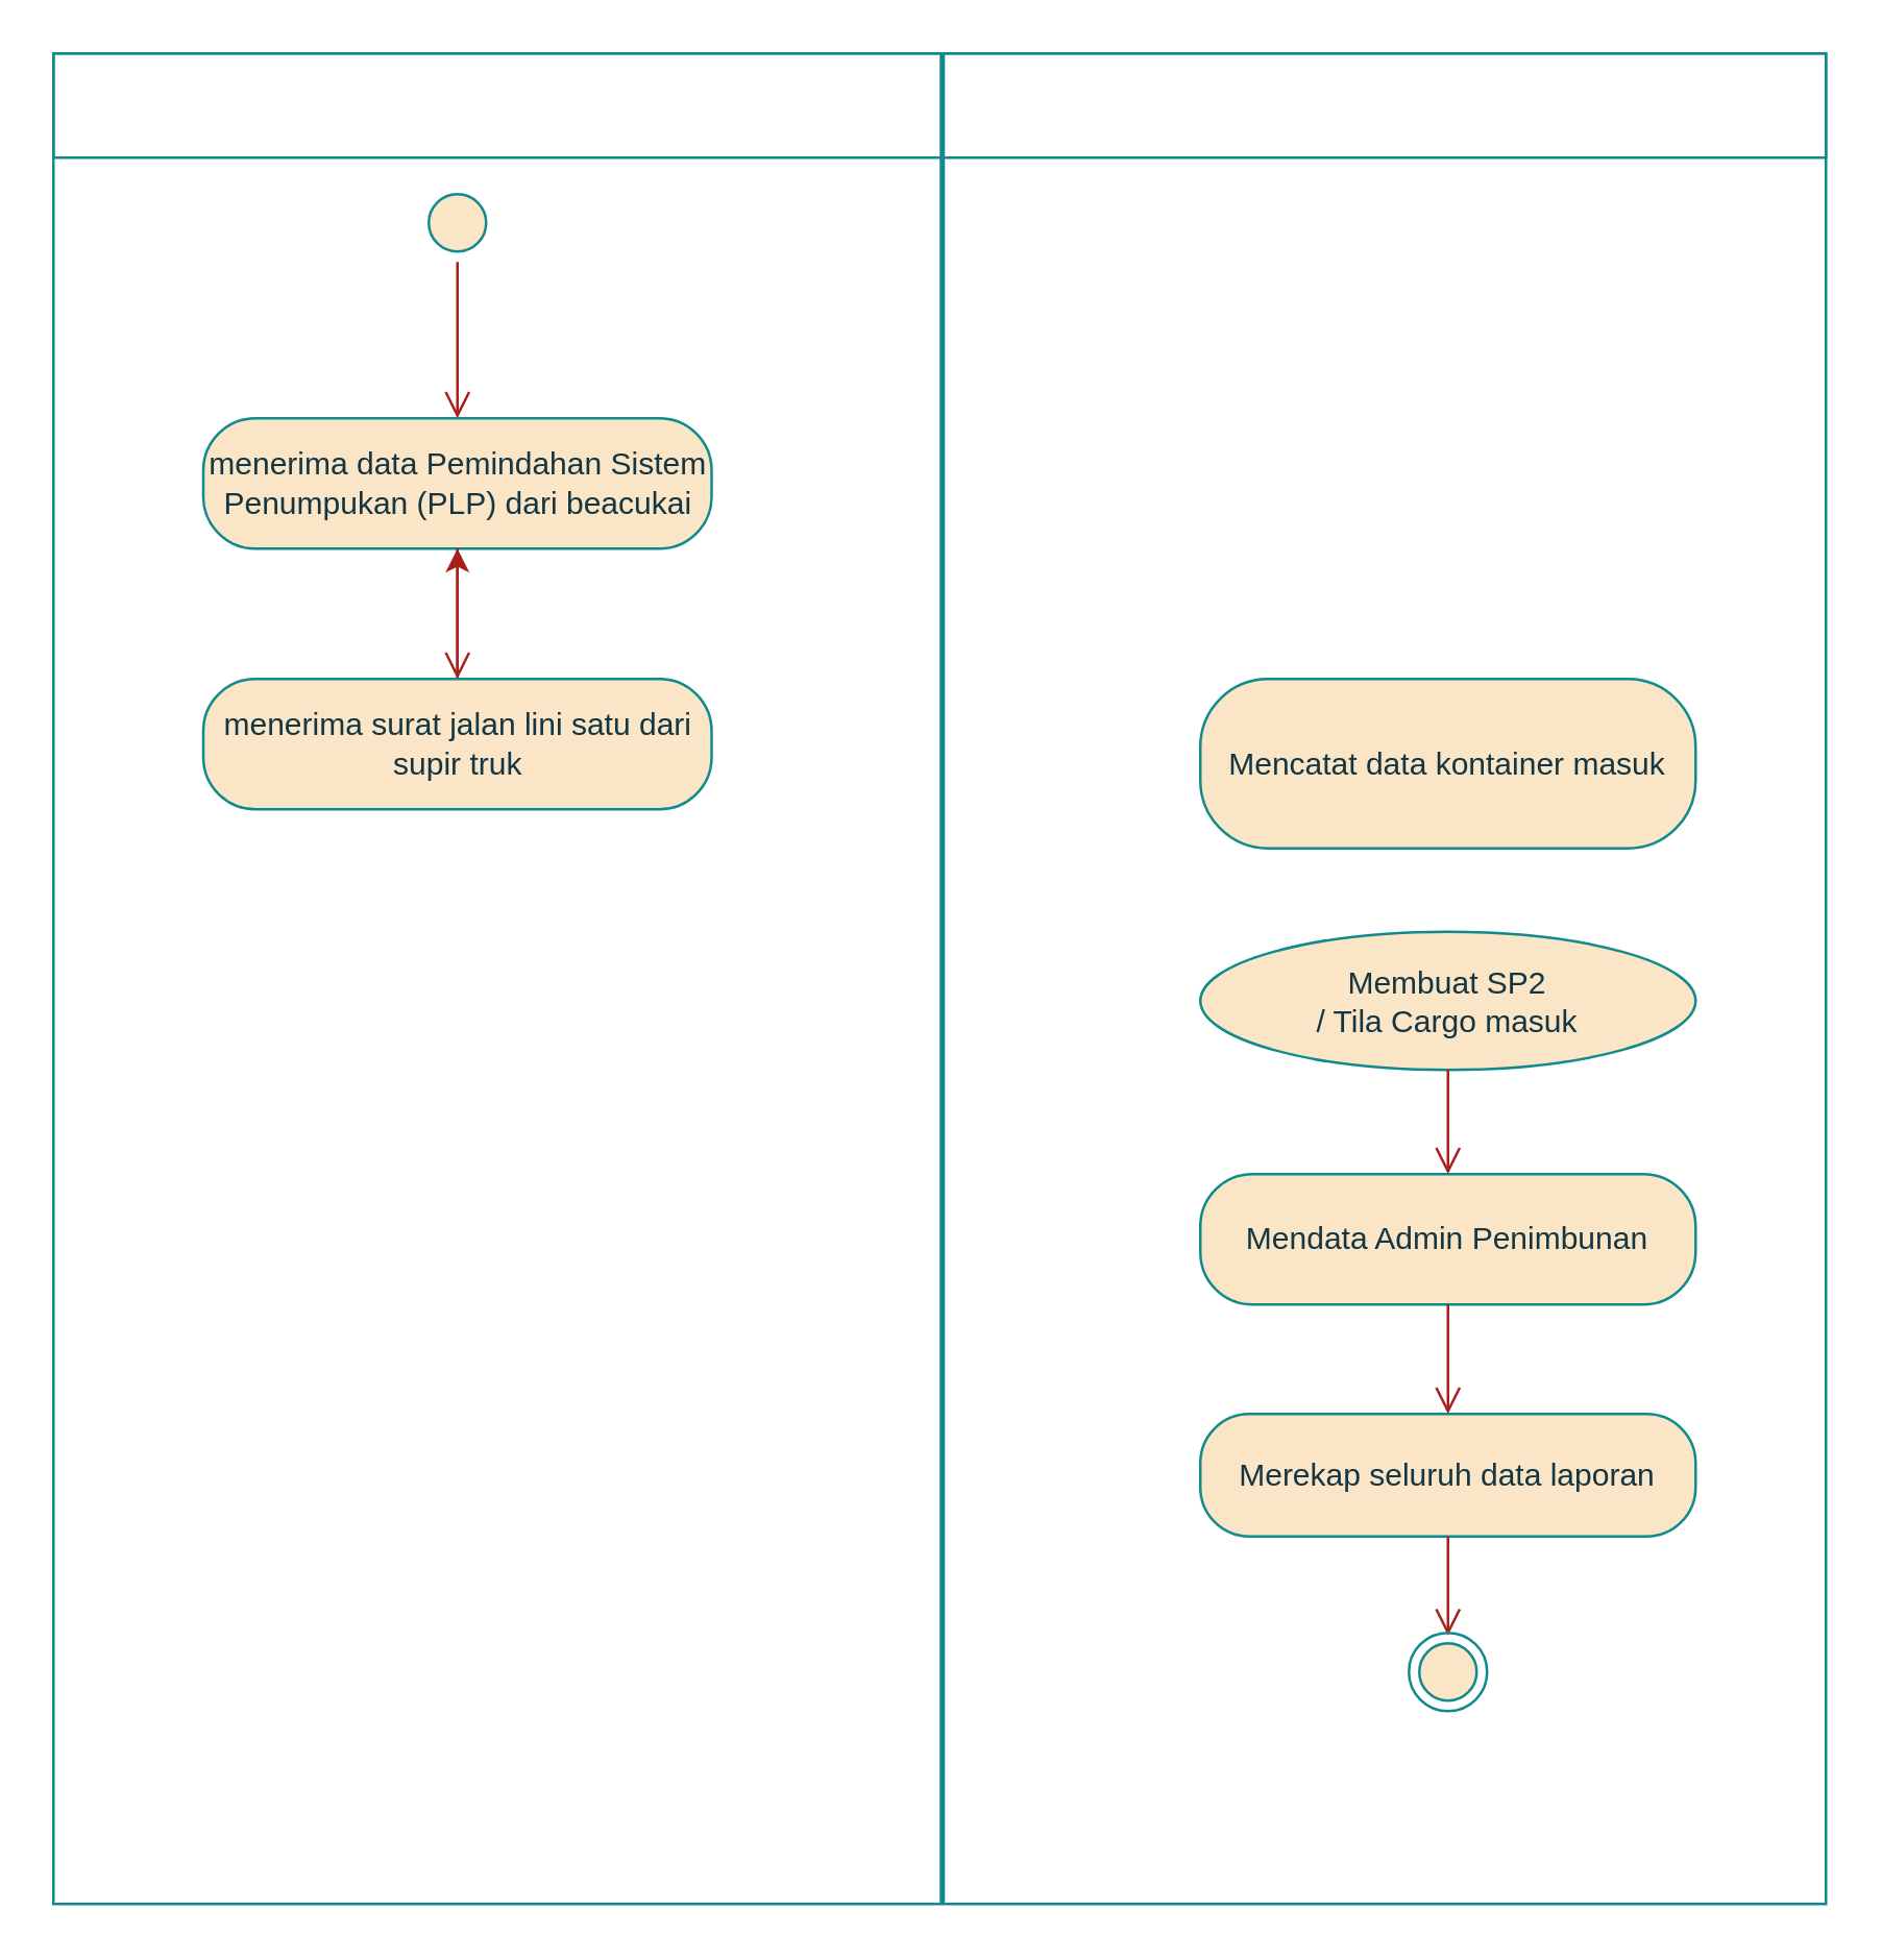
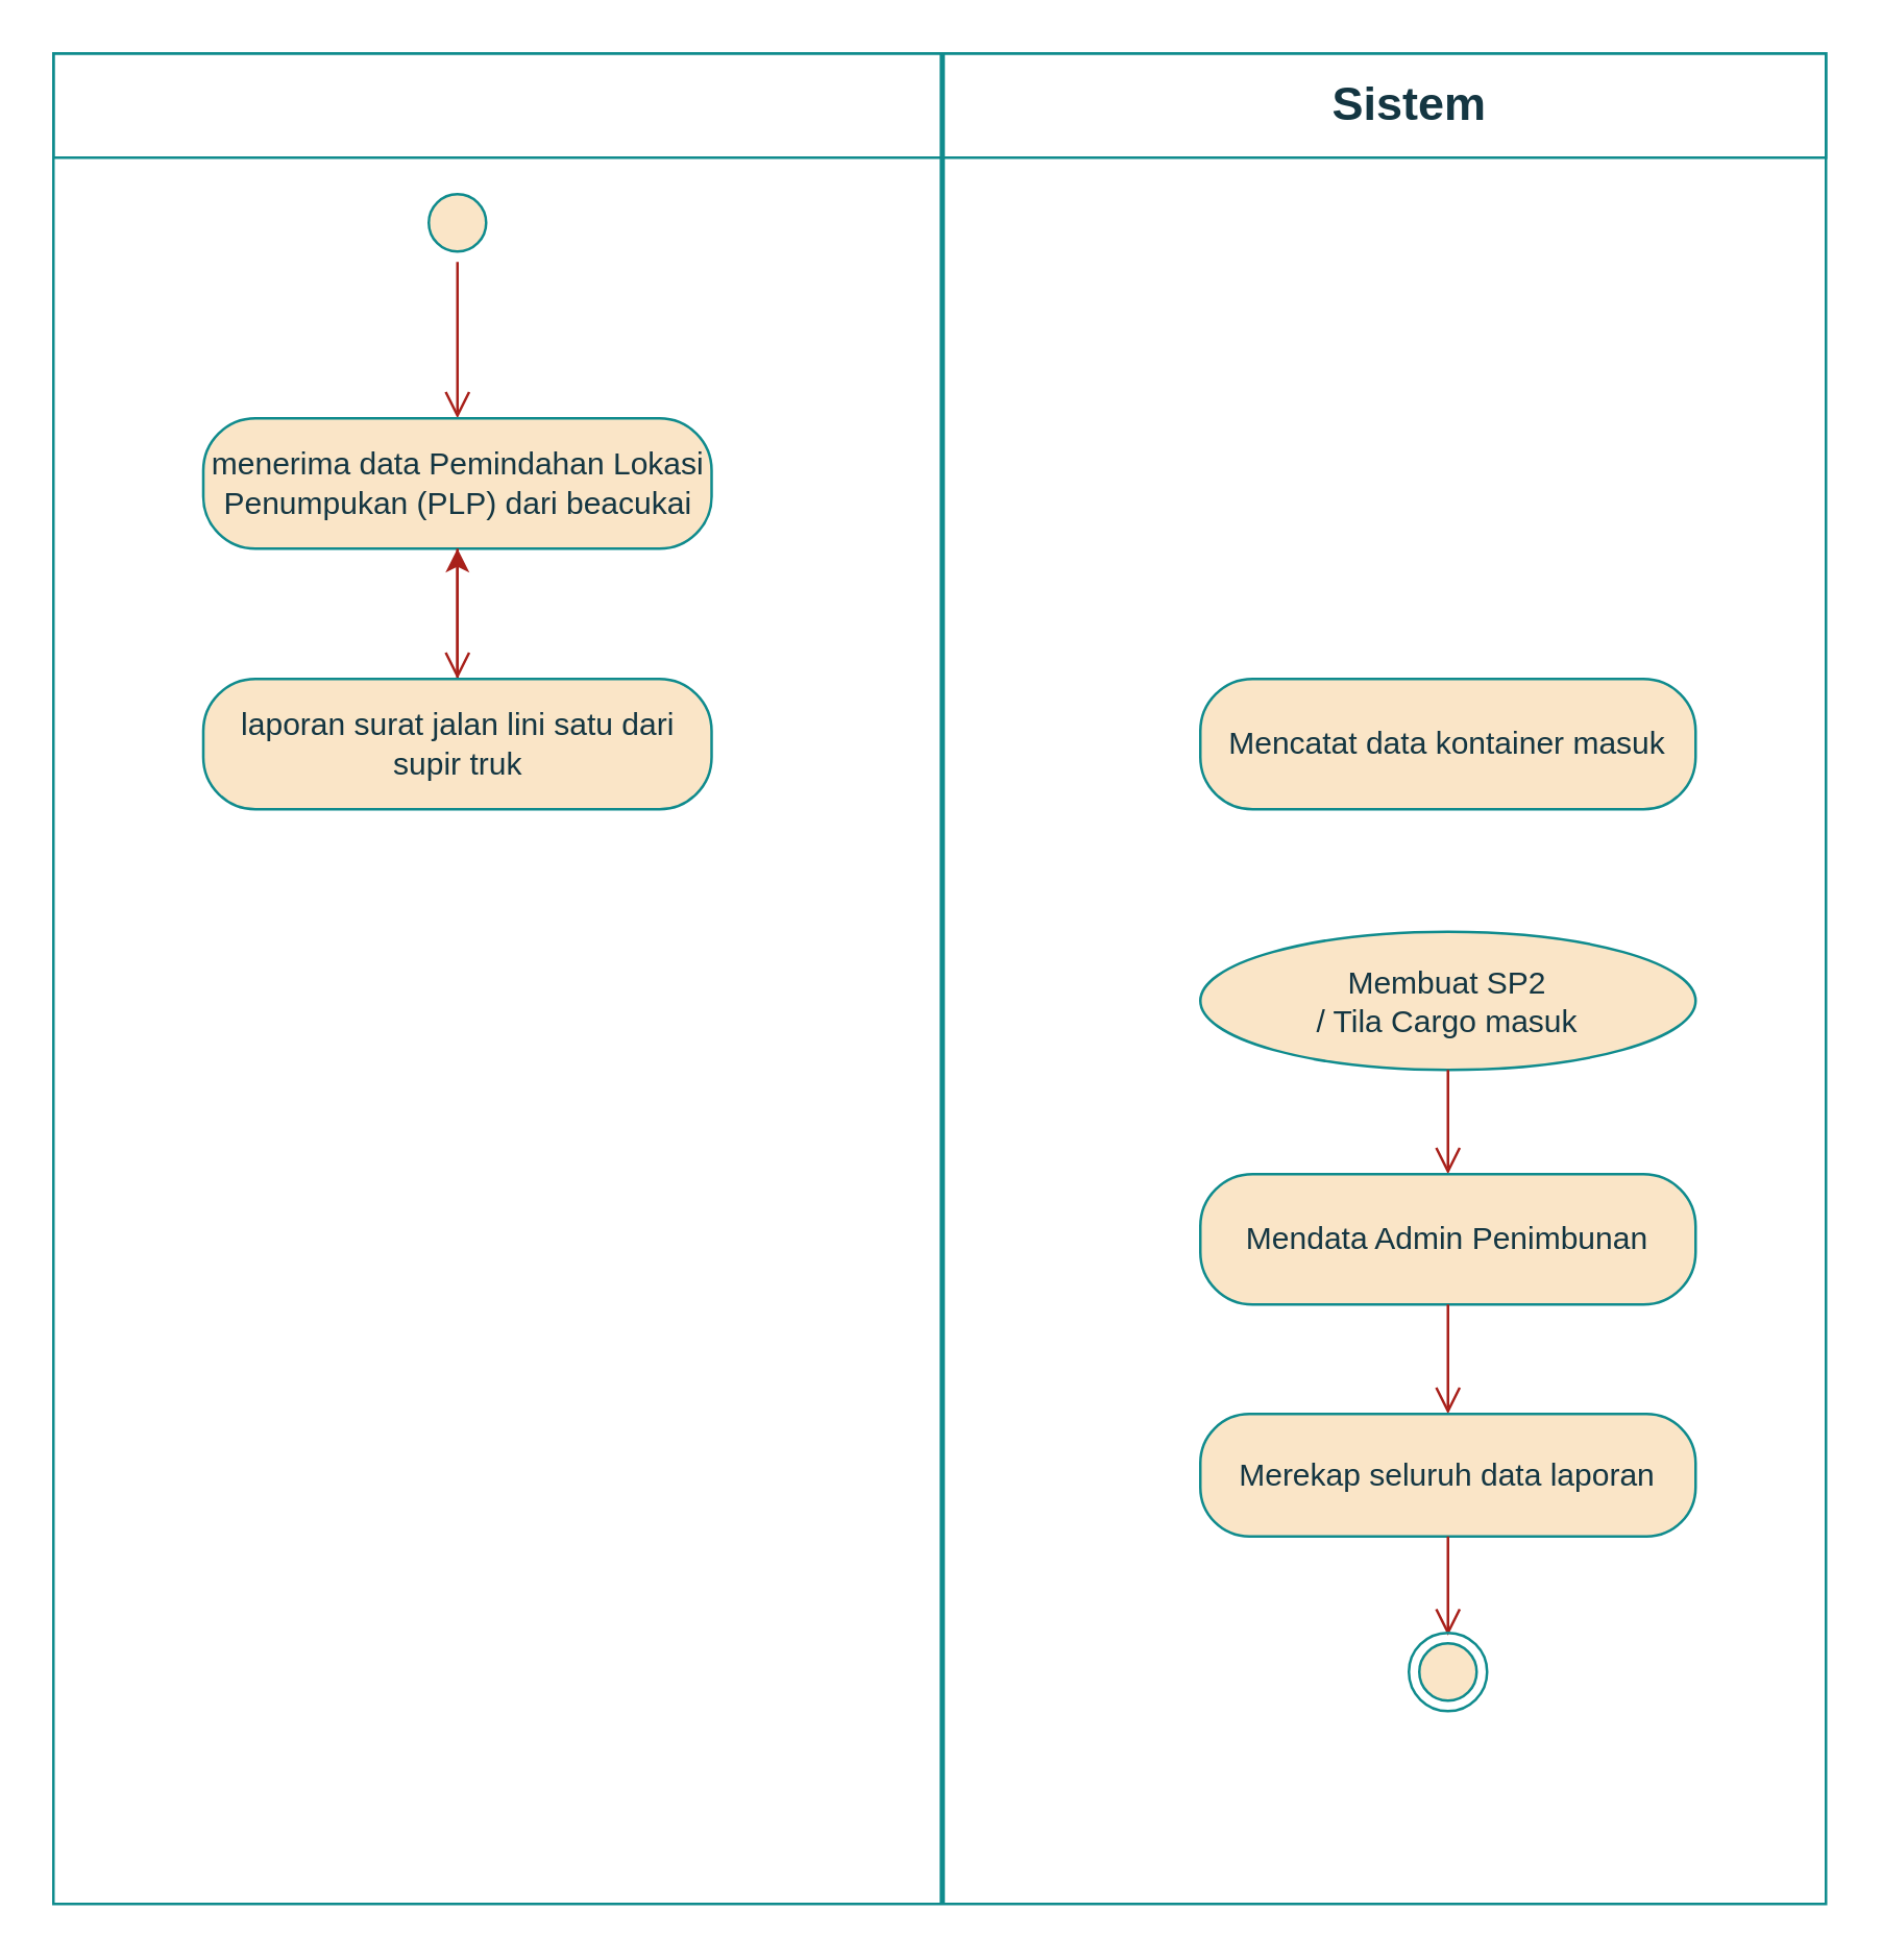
+ <mxCell id="5" value="Sistem" style="text;strokeColor=none;fillColor=none;html=1;fontSize=18;fontStyle=1;verticalAlign=middle;align=center;fontColor=#143642;" parent="1" vertex="1"><mxGeometry x="490" y="20" width="100" height="40" as="geometry" /></mxCell>
- <mxCell id="8" value="menerima data Pemindahan Sistem Penumpukan (PLP) dari beacukai" style="rounded=1;whiteSpace=wrap;html=1;arcSize=40;fontColor=#143642;fillColor=#FAE5C7;strokeColor=#0F8B8D;" parent="1" vertex="1"><mxGeometry x="77.5" y="160" width="195" height="50" as="geometry" /></mxCell>
+ <mxCell id="8" value="menerima data Pemindahan Lokasi Penumpukan (PLP) dari beacukai" style="rounded=1;whiteSpace=wrap;html=1;arcSize=40;fontColor=#143642;fillColor=#FAE5C7;strokeColor=#0F8B8D;" parent="1" vertex="1"><mxGeometry x="77.5" y="160" width="195" height="50" as="geometry" /></mxCell>
- <mxCell id="11" value="menerima surat jalan lini satu dari supir truk" style="rounded=1;whiteSpace=wrap;html=1;arcSize=40;fontColor=#143642;fillColor=#FAE5C7;strokeColor=#0F8B8D;" parent="1" vertex="1"><mxGeometry x="77.5" y="260" width="195" height="50" as="geometry" /></mxCell>
+ <mxCell id="11" value="laporan surat jalan lini satu dari supir truk" style="rounded=1;whiteSpace=wrap;html=1;arcSize=40;fontColor=#143642;fillColor=#FAE5C7;strokeColor=#0F8B8D;" parent="1" vertex="1"><mxGeometry x="77.5" y="260" width="195" height="50" as="geometry" /></mxCell>
- <mxCell id="12" value="Mencatat data kontainer masuk" style="rounded=1;whiteSpace=wrap;html=1;arcSize=40;fontColor=#143642;fillColor=#FAE5C7;strokeColor=#0F8B8D;" parent="1" vertex="1"><mxGeometry x="460" y="260" width="190" height="65" as="geometry" /></mxCell>
+ <mxCell id="12" value="Mencatat data kontainer masuk" style="rounded=1;whiteSpace=wrap;html=1;arcSize=40;fontColor=#143642;fillColor=#FAE5C7;strokeColor=#0F8B8D;" parent="1" vertex="1"><mxGeometry x="460" y="260" width="190" height="50" as="geometry" /></mxCell>
